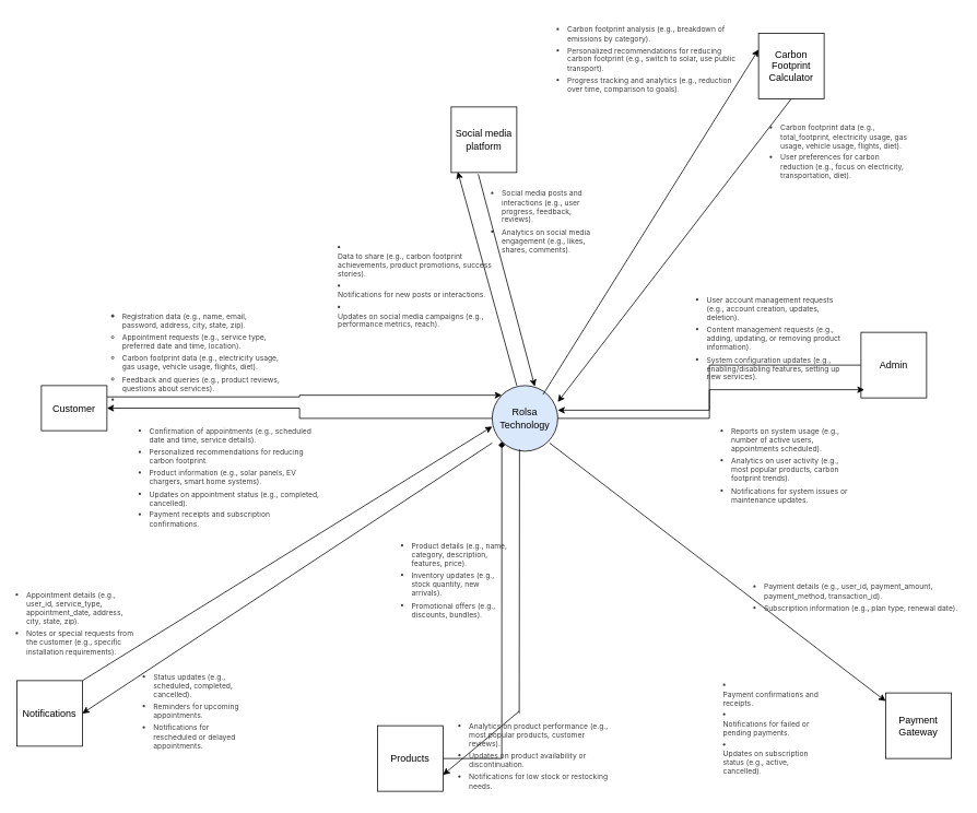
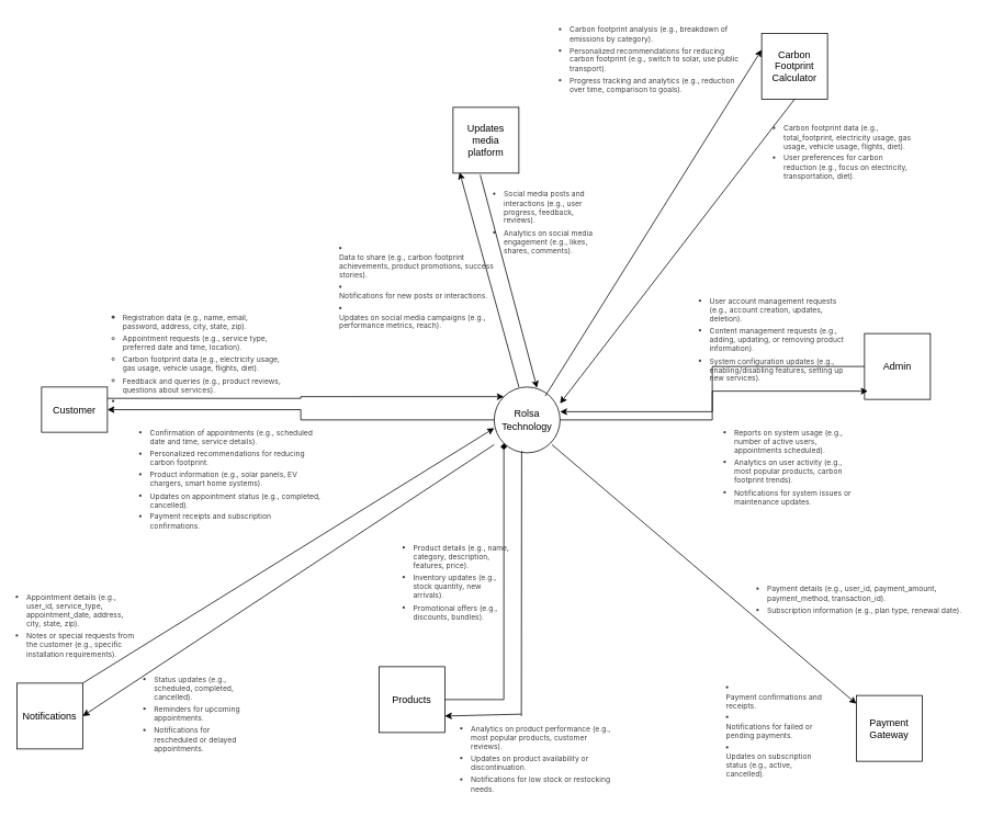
- <mxCell id="23" value="Social media platform" style="whiteSpace=wrap;html=1;aspect=fixed;" parent="1" vertex="1"><mxGeometry x="550" y="130" width="80" height="80" as="geometry" /></mxCell>
+ <mxCell id="23" value="Updates media platform" style="whiteSpace=wrap;html=1;aspect=fixed;" parent="1" vertex="1"><mxGeometry x="550" y="130" width="80" height="80" as="geometry" /></mxCell>
- <mxCell id="3" value="Rolsa Technology" style="ellipse;whiteSpace=wrap;html=1;aspect=fixed;fillColor=#dae8fc;" parent="1" vertex="1"><mxGeometry x="600" y="470" width="80" height="80" as="geometry" /></mxCell>
+ <mxCell id="3" value="Rolsa Technology" style="ellipse;whiteSpace=wrap;html=1;aspect=fixed;" parent="1" vertex="1"><mxGeometry x="600" y="470" width="80" height="80" as="geometry" /></mxCell>
- <mxCell id="7" value="Payment Gateway" style="whiteSpace=wrap;html=1;aspect=fixed;" parent="1" vertex="1"><mxGeometry x="1080" y="845" width="80" height="80" as="geometry" /></mxCell>
+ <mxCell id="7" value="Payment Gateway" style="whiteSpace=wrap;html=1;aspect=fixed;" parent="1" vertex="1"><mxGeometry x="1040" y="845" width="80" height="80" as="geometry" /></mxCell>
- <mxCell id="6" value="Products" style="whiteSpace=wrap;html=1;aspect=fixed;" parent="1" vertex="1"><mxGeometry x="460" y="885" width="80" height="80" as="geometry" /></mxCell>
+ <mxCell id="6" value="Products" style="whiteSpace=wrap;html=1;aspect=fixed;" parent="1" vertex="1"><mxGeometry x="460" y="810" width="80" height="80" as="geometry" /></mxCell>
